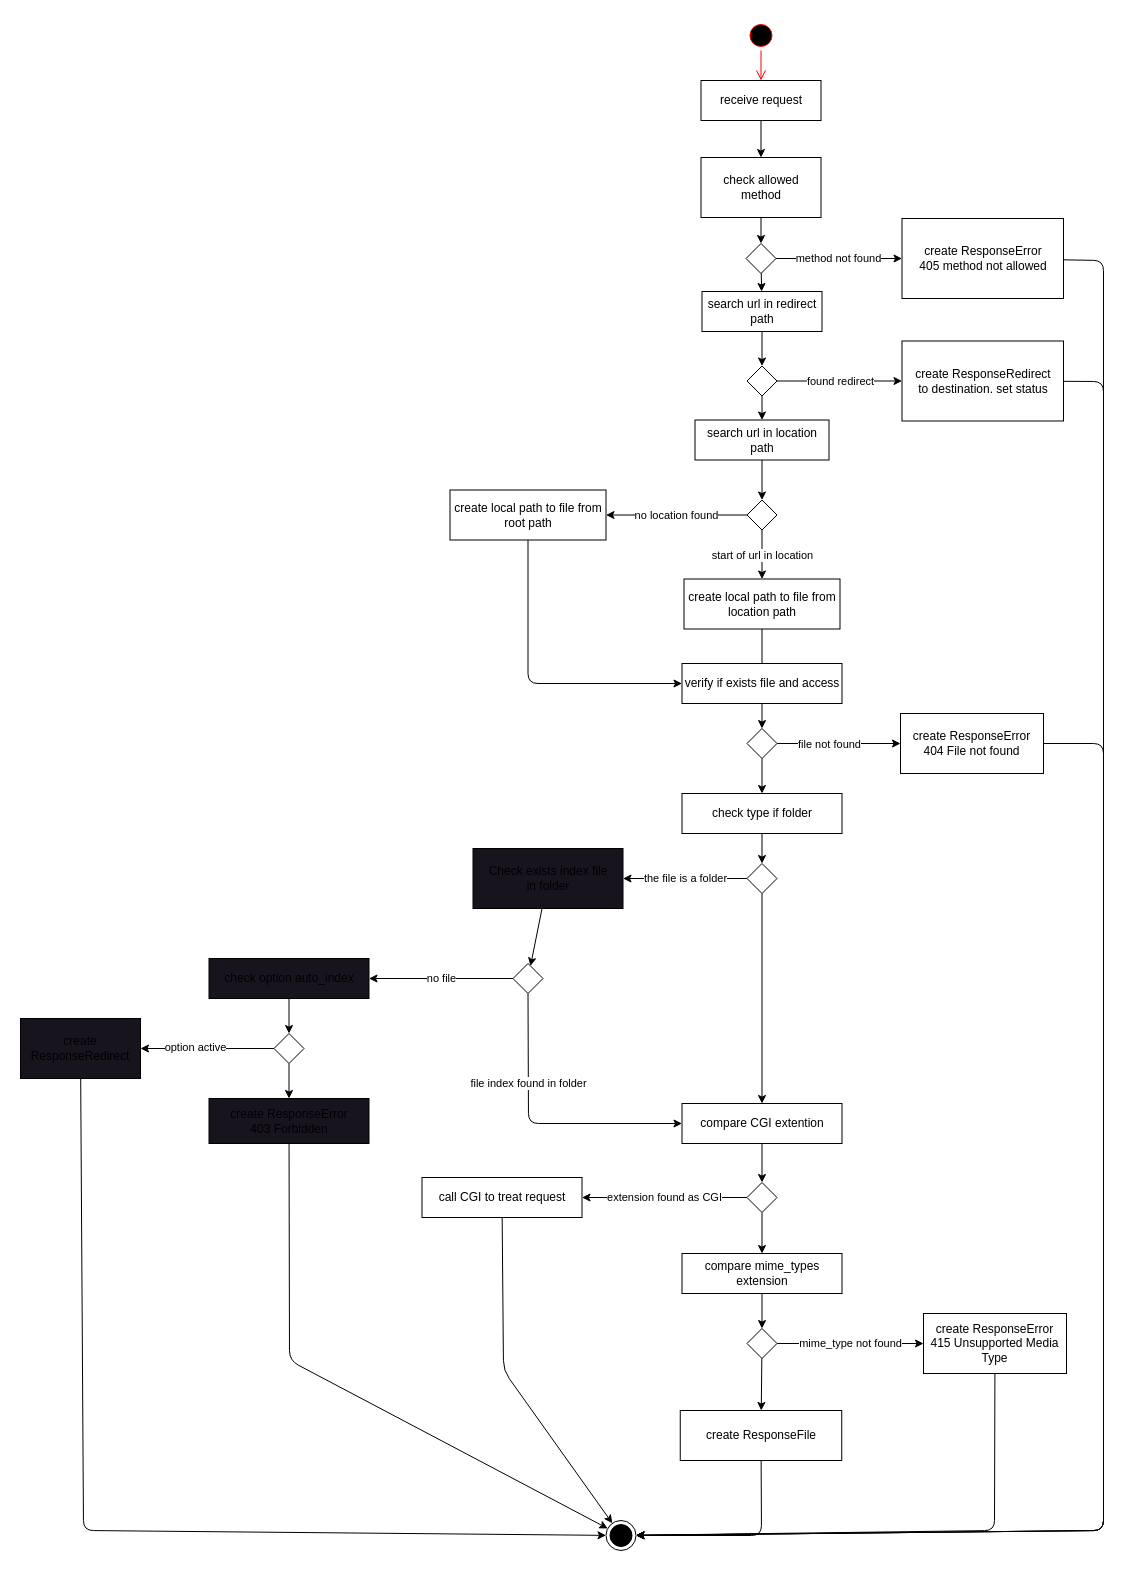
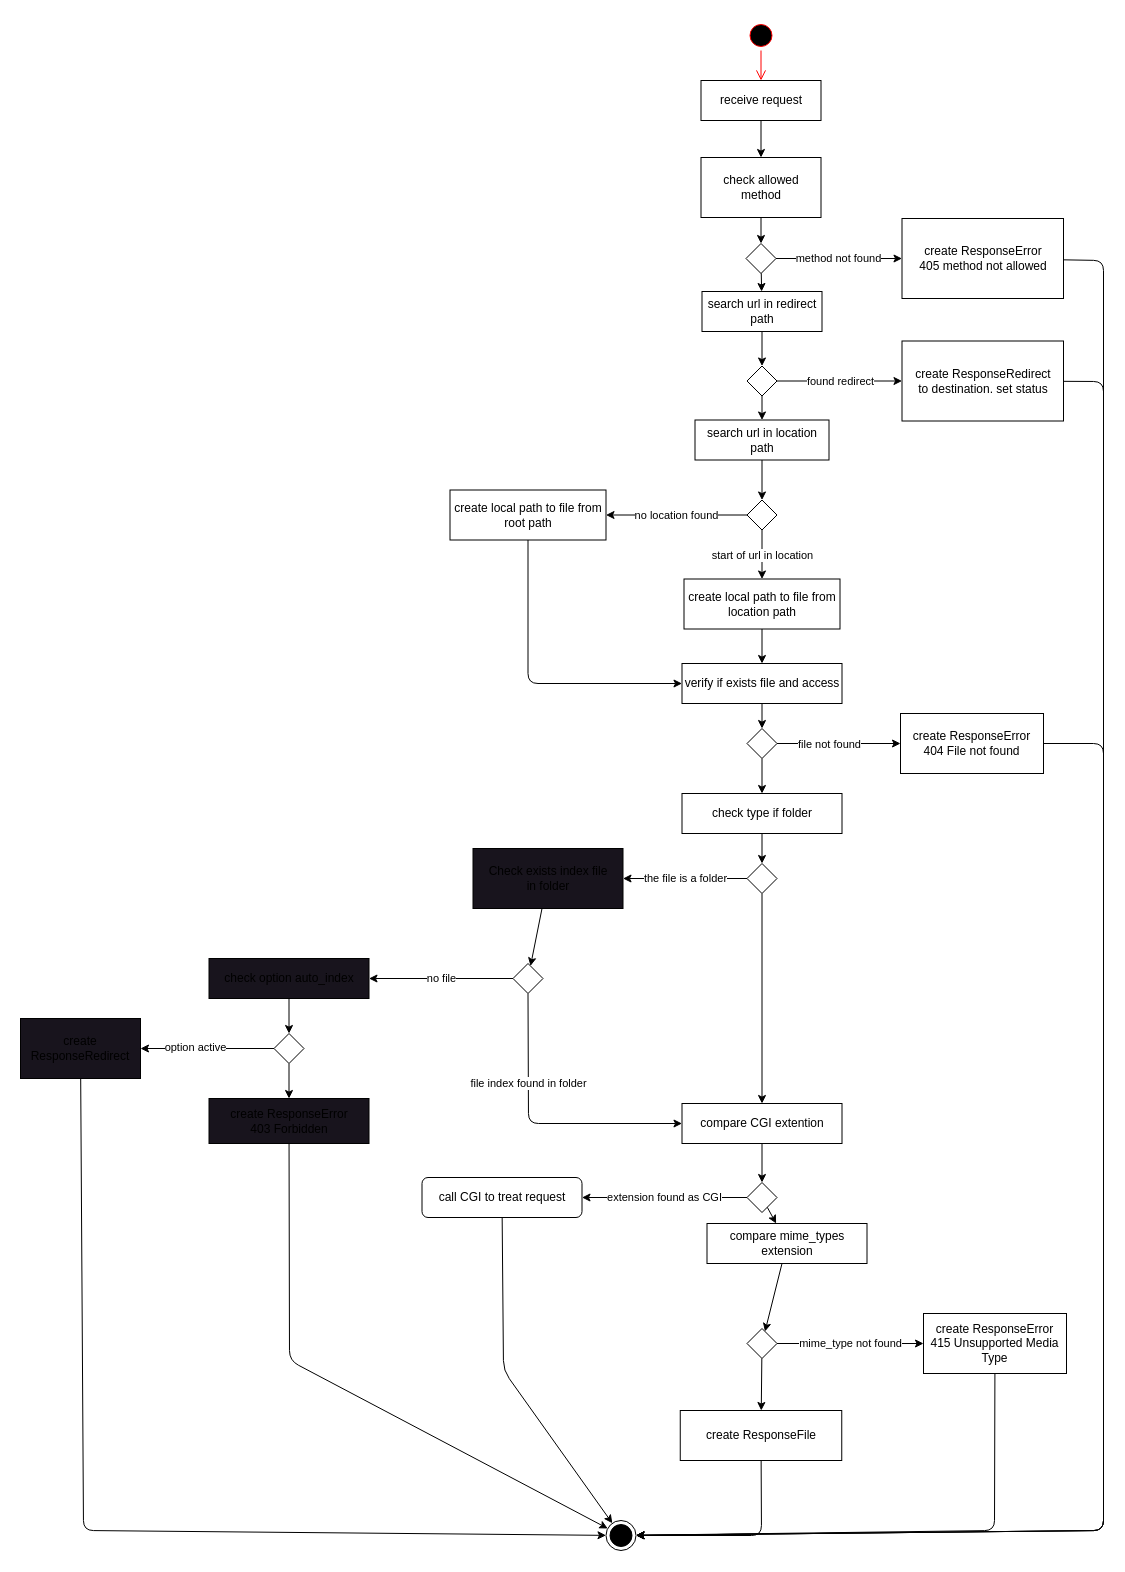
- <mxCell id="12" value="" style="edgeStyle=none;html=1;endArrow=none;" edge="1" parent="1" source="13" target="47"><mxGeometry relative="1" as="geometry" /></mxCell>
+ <mxCell id="12" value="" style="edgeStyle=none;html=1;" edge="1" parent="1" source="13" target="47"><mxGeometry relative="1" as="geometry" /></mxCell>
- <mxCell id="25" value="call CGI to treat request" style="rounded=0;whiteSpace=wrap;html=1;" vertex="1" parent="1"><mxGeometry x="421.5" y="1177" width="160" height="40" as="geometry" /></mxCell>
+ <mxCell id="25" value="call CGI to treat request" style="whiteSpace=wrap;html=1;rounded=1;" vertex="1" parent="1"><mxGeometry x="421.5" y="1177" width="160" height="40" as="geometry" /></mxCell>
- <mxCell id="38" value="compare mime_types extension" style="rounded=0;whiteSpace=wrap;html=1;" vertex="1" parent="1"><mxGeometry x="681.5" y="1253" width="160" height="40" as="geometry" /></mxCell>
+ <mxCell id="38" value="compare mime_types extension" style="rounded=0;whiteSpace=wrap;html=1;" vertex="1" parent="1"><mxGeometry x="706.5" y="1223" width="160" height="40" as="geometry" /></mxCell>
